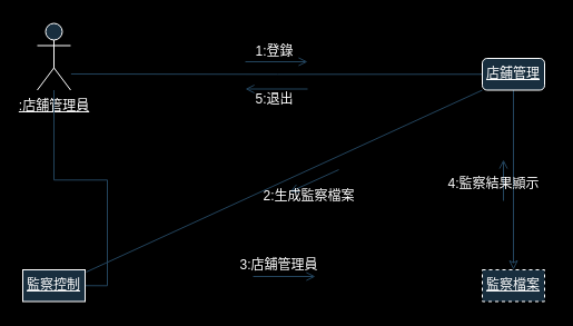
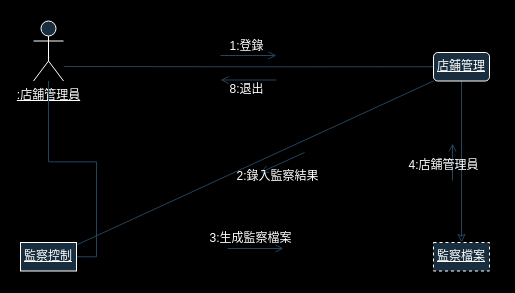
- <mxCell id="15" value="5:退出" style="text;html=1;align=center;verticalAlign=middle;resizable=0;points=[];autosize=1;strokeColor=none;fillColor=none;fontColor=#FFFFFF;" vertex="1" parent="1"><mxGeometry x="220" y="76" width="52" height="26" as="geometry" /></mxCell>
+ <mxCell id="15" value="8:退出" style="text;html=1;align=center;verticalAlign=middle;resizable=0;points=[];autosize=1;strokeColor=none;fillColor=none;fontColor=#FFFFFF;" vertex="1" parent="1"><mxGeometry x="220" y="76" width="52" height="26" as="geometry" /></mxCell>
- <mxCell id="21" value="4:監察結果顯示" style="text;html=1;align=center;verticalAlign=middle;resizable=0;points=[];autosize=1;strokeColor=none;fillColor=none;fontColor=#FFFFFF;" vertex="1" parent="1"><mxGeometry x="393" y="152" width="100" height="26" as="geometry" /></mxCell>
+ <mxCell id="21" value="4:店舖管理員" style="text;html=1;align=center;verticalAlign=middle;resizable=0;points=[];autosize=1;strokeColor=none;fillColor=none;fontColor=#FFFFFF;" vertex="1" parent="1"><mxGeometry x="393" y="152" width="100" height="26" as="geometry" /></mxCell>
- <mxCell id="24" value="2:生成監察檔案" style="text;html=1;align=center;verticalAlign=middle;resizable=0;points=[];autosize=1;strokeColor=none;fillColor=none;fontColor=#FFFFFF;" vertex="1" parent="1"><mxGeometry x="227" y="163" width="100" height="26" as="geometry" /></mxCell>
+ <mxCell id="24" value="2:錄入監察結果" style="text;html=1;align=center;verticalAlign=middle;resizable=0;points=[];autosize=1;strokeColor=none;fillColor=none;fontColor=#FFFFFF;" vertex="1" parent="1"><mxGeometry x="227" y="163" width="100" height="26" as="geometry" /></mxCell>
- <mxCell id="18" value="3:店舖管理員" style="text;html=1;align=center;verticalAlign=middle;resizable=0;points=[];autosize=1;strokeColor=none;fillColor=none;fontColor=#FFFFFF;" vertex="1" parent="1"><mxGeometry x="200" y="225" width="100" height="26" as="geometry" /></mxCell>
+ <mxCell id="18" value="3:生成監察檔案" style="text;html=1;align=center;verticalAlign=middle;resizable=0;points=[];autosize=1;strokeColor=none;fillColor=none;fontColor=#FFFFFF;" vertex="1" parent="1"><mxGeometry x="200" y="225" width="100" height="26" as="geometry" /></mxCell>
